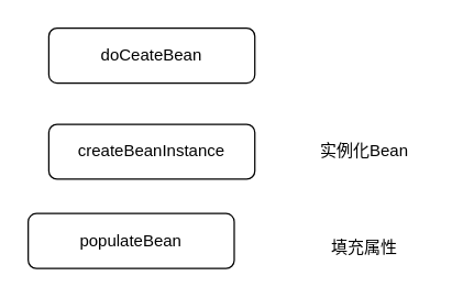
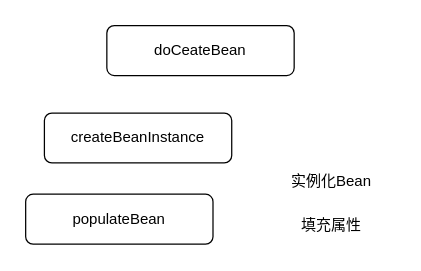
- <mxCell id="2" value="doCeateBean" style="rounded=1;whiteSpace=wrap;html=1;" vertex="1" parent="1"><mxGeometry x="35" y="20" width="150" height="40" as="geometry" /></mxCell>
+ <mxCell id="2" value="doCeateBean" style="rounded=1;whiteSpace=wrap;html=1;" vertex="1" parent="1"><mxGeometry x="85" y="20" width="150" height="40" as="geometry" /></mxCell>
- <mxCell id="4" value="实例化Bean" style="text;html=1;strokeColor=none;fillColor=none;align=center;verticalAlign=middle;whiteSpace=wrap;rounded=0;" vertex="1" parent="1"><mxGeometry x="215" y="100" width="100" height="20" as="geometry" /></mxCell>
+ <mxCell id="4" value="实例化Bean" style="text;html=1;strokeColor=none;fillColor=none;align=center;verticalAlign=middle;whiteSpace=wrap;rounded=0;" vertex="1" parent="1"><mxGeometry x="215" y="135" width="100" height="20" as="geometry" /></mxCell>
